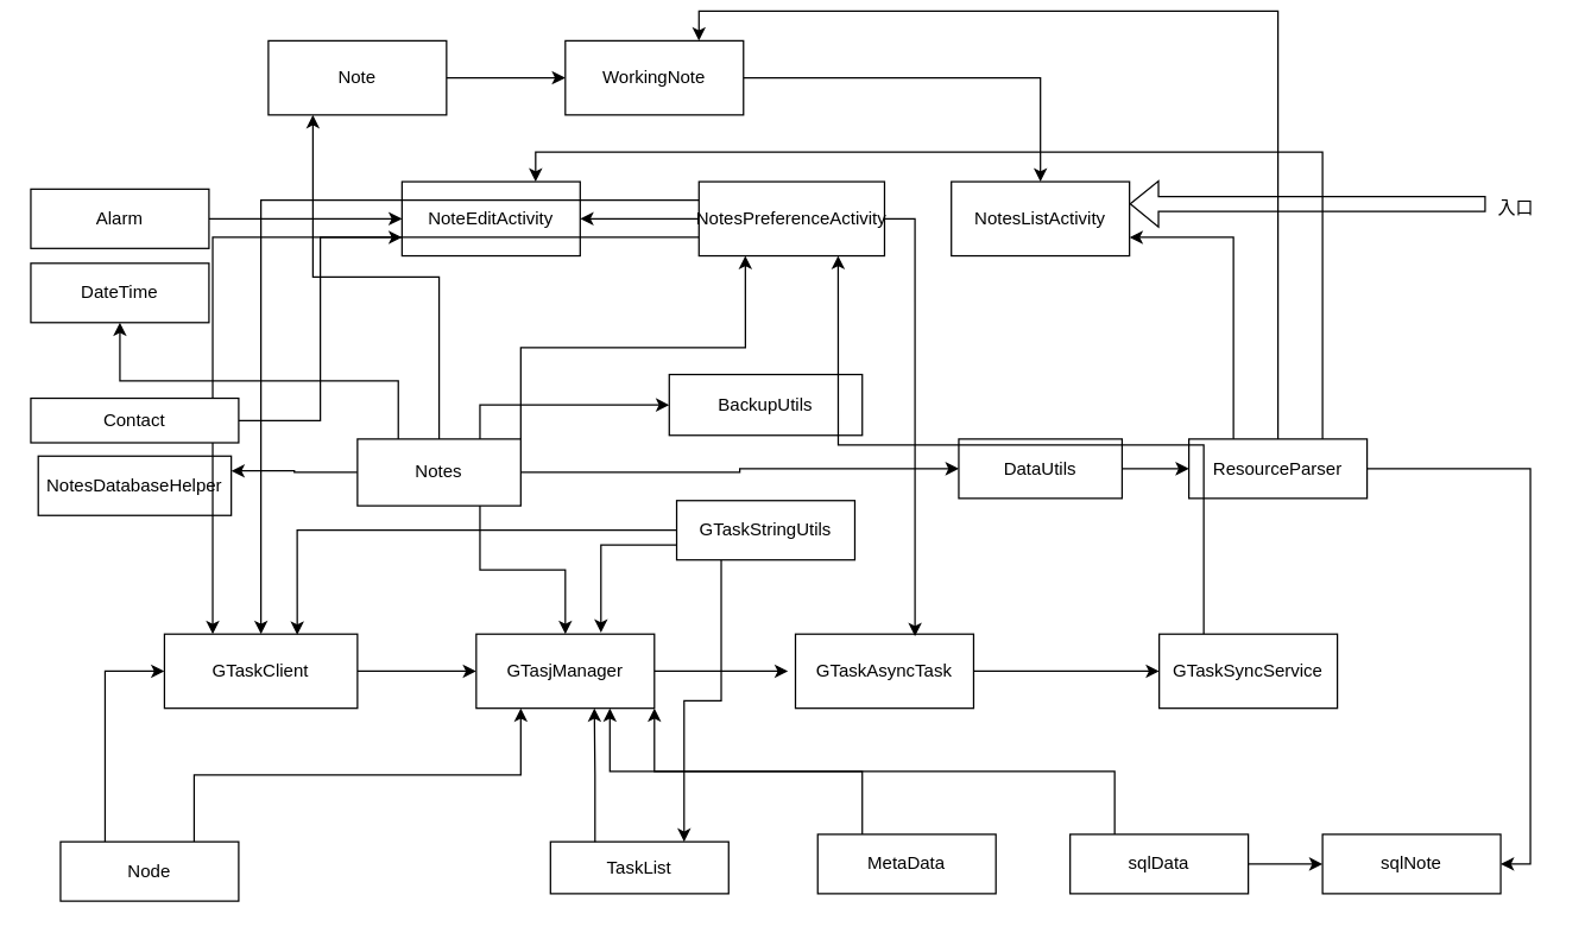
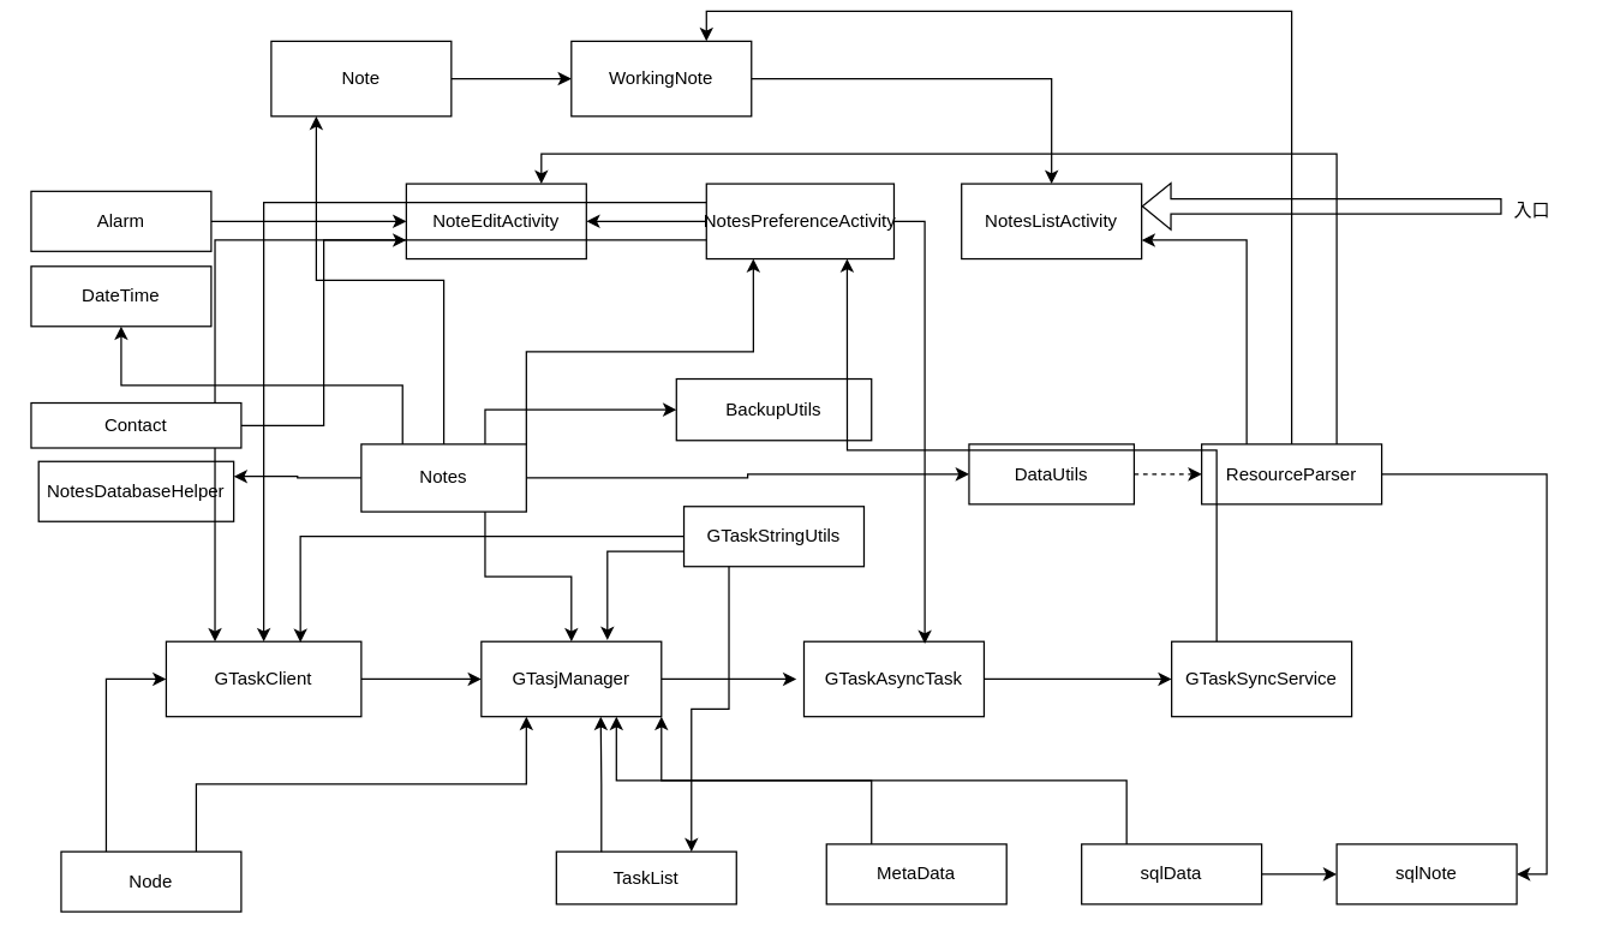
- <mxCell id="27" style="edgeStyle=orthogonalEdgeStyle;rounded=0;orthogonalLoop=1;jettySize=auto;html=1;exitX=1;exitY=0.5;exitDx=0;exitDy=0;entryX=0;entryY=0.5;entryDx=0;entryDy=0;" edge="1" parent="1" source="28" target="33"><mxGeometry relative="1" as="geometry" /></mxCell>
+ <mxCell id="27" style="edgeStyle=orthogonalEdgeStyle;rounded=0;orthogonalLoop=1;jettySize=auto;html=1;exitX=1;exitY=0.5;exitDx=0;exitDy=0;entryX=0;entryY=0.5;entryDx=0;entryDy=0;dashed=1;" edge="1" parent="1" source="28" target="33"><mxGeometry relative="1" as="geometry" /></mxCell>
